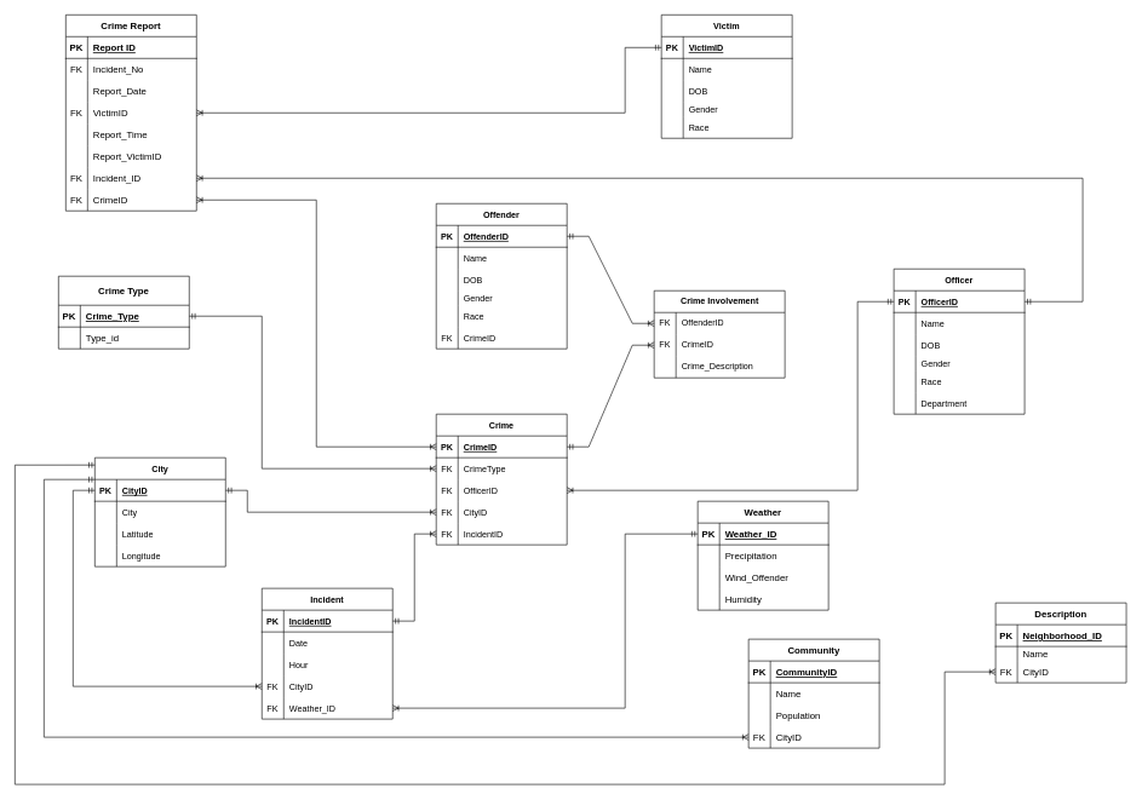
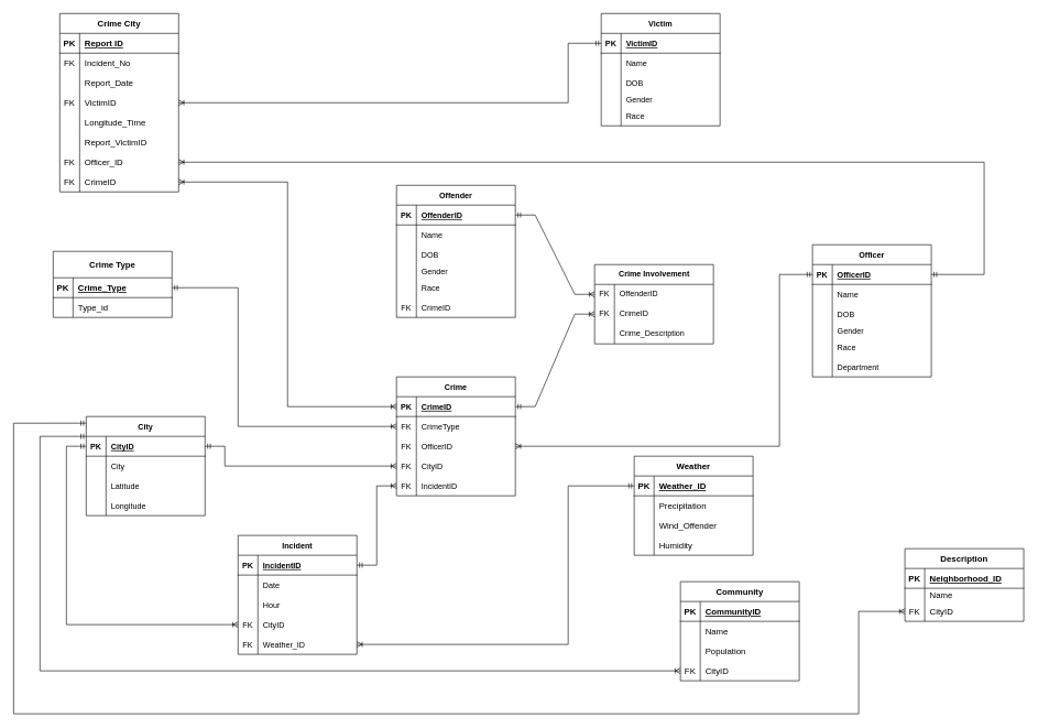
- <mxCell id="93" value="Crime Report" style="shape=table;startSize=30;container=1;collapsible=1;childLayout=tableLayout;fixedRows=1;rowLines=0;fontStyle=1;align=center;resizeLast=1;fontSize=13;" parent="1" vertex="1"><mxGeometry x="90" y="20" width="180" height="270" as="geometry" /></mxCell>
+ <mxCell id="93" value="Crime City" style="shape=table;startSize=30;container=1;collapsible=1;childLayout=tableLayout;fixedRows=1;rowLines=0;fontStyle=1;align=center;resizeLast=1;fontSize=13;" parent="1" vertex="1"><mxGeometry x="90" y="20" width="180" height="270" as="geometry" /></mxCell>
- <mxCell id="108" value="Report_Time" style="shape=partialRectangle;connectable=0;fillColor=none;top=0;left=0;bottom=0;right=0;align=left;spacingLeft=6;overflow=hidden;fontSize=13;" parent="106" vertex="1"><mxGeometry x="30" width="150" height="30" as="geometry"><mxRectangle width="150" height="30" as="alternateBounds" /></mxGeometry></mxCell>
+ <mxCell id="108" value="Longitude_Time" style="shape=partialRectangle;connectable=0;fillColor=none;top=0;left=0;bottom=0;right=0;align=left;spacingLeft=6;overflow=hidden;fontSize=13;" parent="106" vertex="1"><mxGeometry x="30" width="150" height="30" as="geometry"><mxRectangle width="150" height="30" as="alternateBounds" /></mxGeometry></mxCell>
- <mxCell id="114" value="Incident_ID" style="shape=partialRectangle;connectable=0;fillColor=none;top=0;left=0;bottom=0;right=0;align=left;spacingLeft=6;overflow=hidden;fontSize=13;" parent="112" vertex="1"><mxGeometry x="30" width="150" height="30" as="geometry"><mxRectangle width="150" height="30" as="alternateBounds" /></mxGeometry></mxCell>
+ <mxCell id="114" value="Officer_ID" style="shape=partialRectangle;connectable=0;fillColor=none;top=0;left=0;bottom=0;right=0;align=left;spacingLeft=6;overflow=hidden;fontSize=13;" parent="112" vertex="1"><mxGeometry x="30" width="150" height="30" as="geometry"><mxRectangle width="150" height="30" as="alternateBounds" /></mxGeometry></mxCell>
